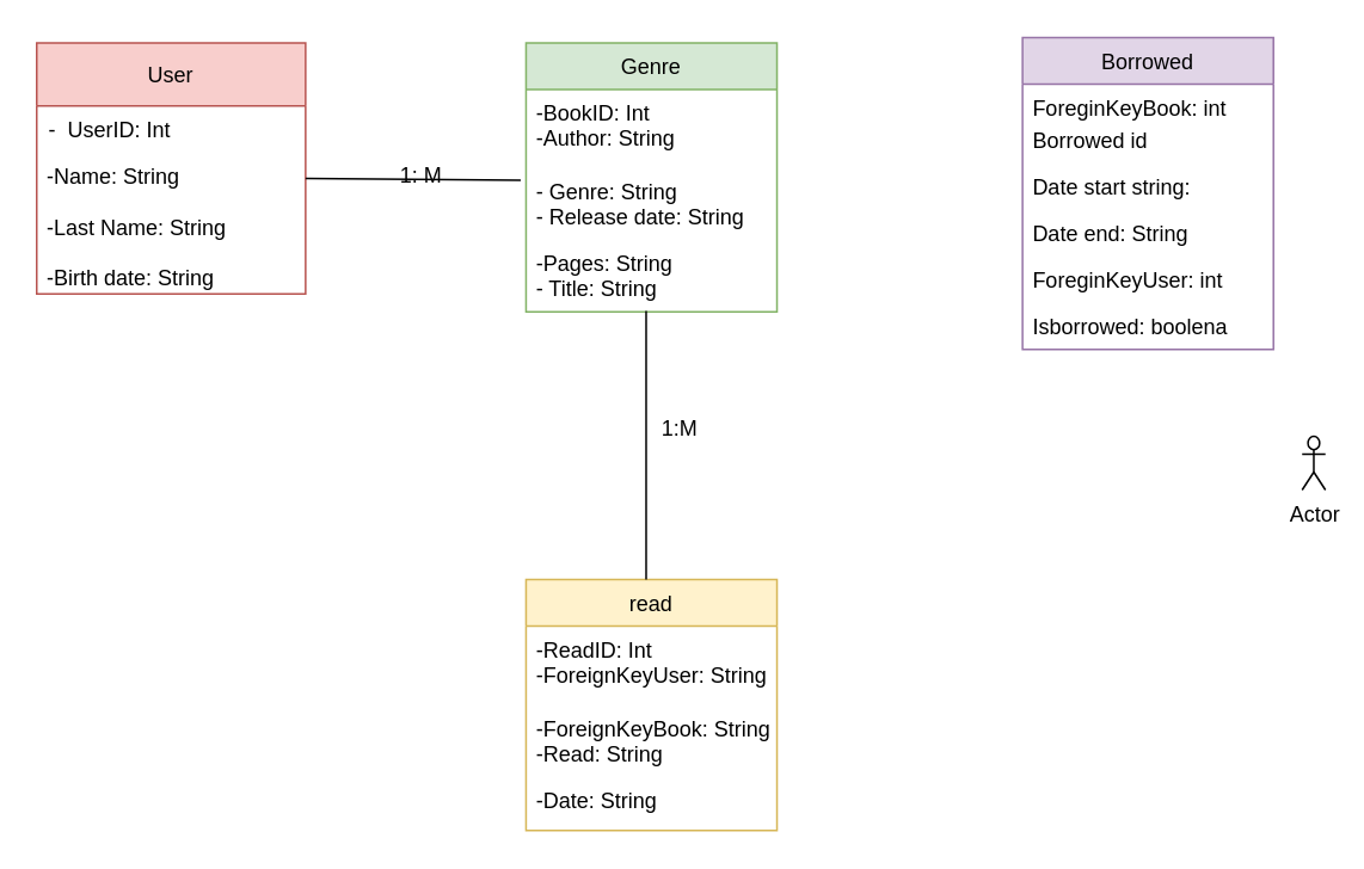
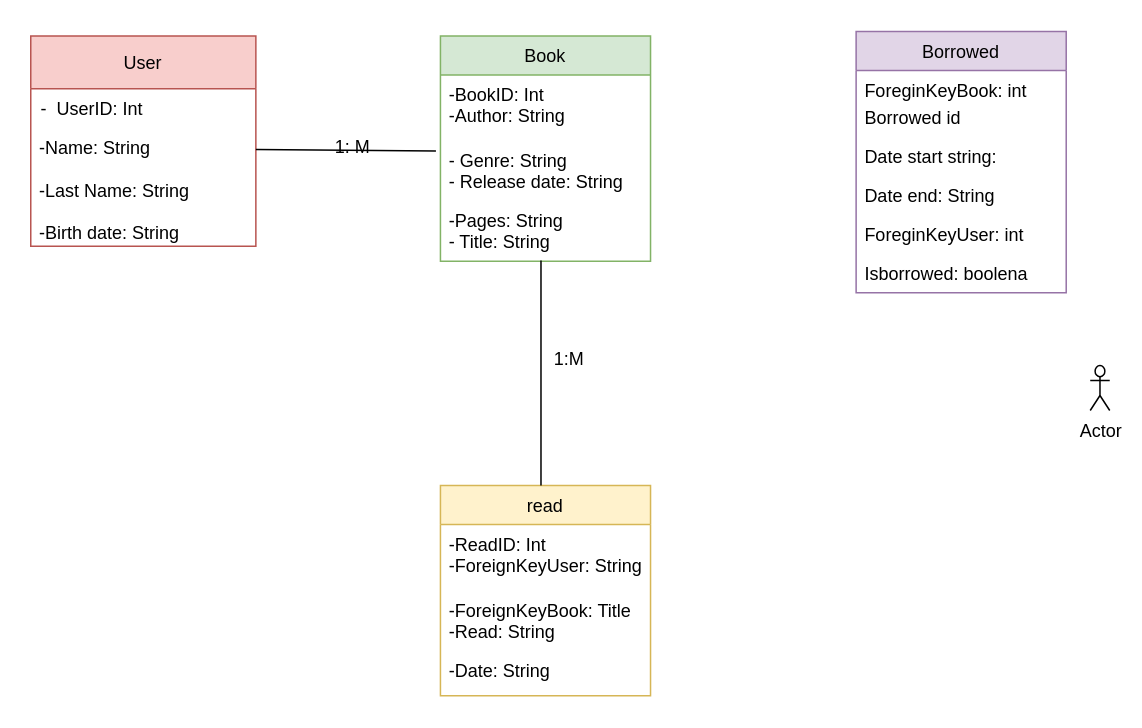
- <mxCell id="7" value="Genre" style="swimlane;fontStyle=0;childLayout=stackLayout;horizontal=1;startSize=26;fillColor=#d5e8d4;horizontalStack=0;resizeParent=1;resizeParentMax=0;resizeLast=0;collapsible=1;marginBottom=0;strokeColor=#82b366;" parent="1" vertex="1"><mxGeometry x="293" y="23.5" width="140" height="150" as="geometry" /></mxCell>
+ <mxCell id="7" value="Book" style="swimlane;fontStyle=0;childLayout=stackLayout;horizontal=1;startSize=26;fillColor=#d5e8d4;horizontalStack=0;resizeParent=1;resizeParentMax=0;resizeLast=0;collapsible=1;marginBottom=0;strokeColor=#82b366;" parent="1" vertex="1"><mxGeometry x="293" y="23.5" width="140" height="150" as="geometry" /></mxCell>
- <mxCell id="13" value="-ForeignKeyBook: String&#10;-Read: String&#10;" style="text;strokeColor=none;fillColor=none;align=left;verticalAlign=top;spacingLeft=4;spacingRight=4;overflow=hidden;rotatable=0;points=[[0,0.5],[1,0.5]];portConstraint=eastwest;" parent="11" vertex="1"><mxGeometry y="70" width="140" height="40" as="geometry" /></mxCell>
+ <mxCell id="13" value="-ForeignKeyBook: Title&#10;-Read: String&#10;" style="text;strokeColor=none;fillColor=none;align=left;verticalAlign=top;spacingLeft=4;spacingRight=4;overflow=hidden;rotatable=0;points=[[0,0.5],[1,0.5]];portConstraint=eastwest;" parent="11" vertex="1"><mxGeometry y="70" width="140" height="40" as="geometry" /></mxCell>
